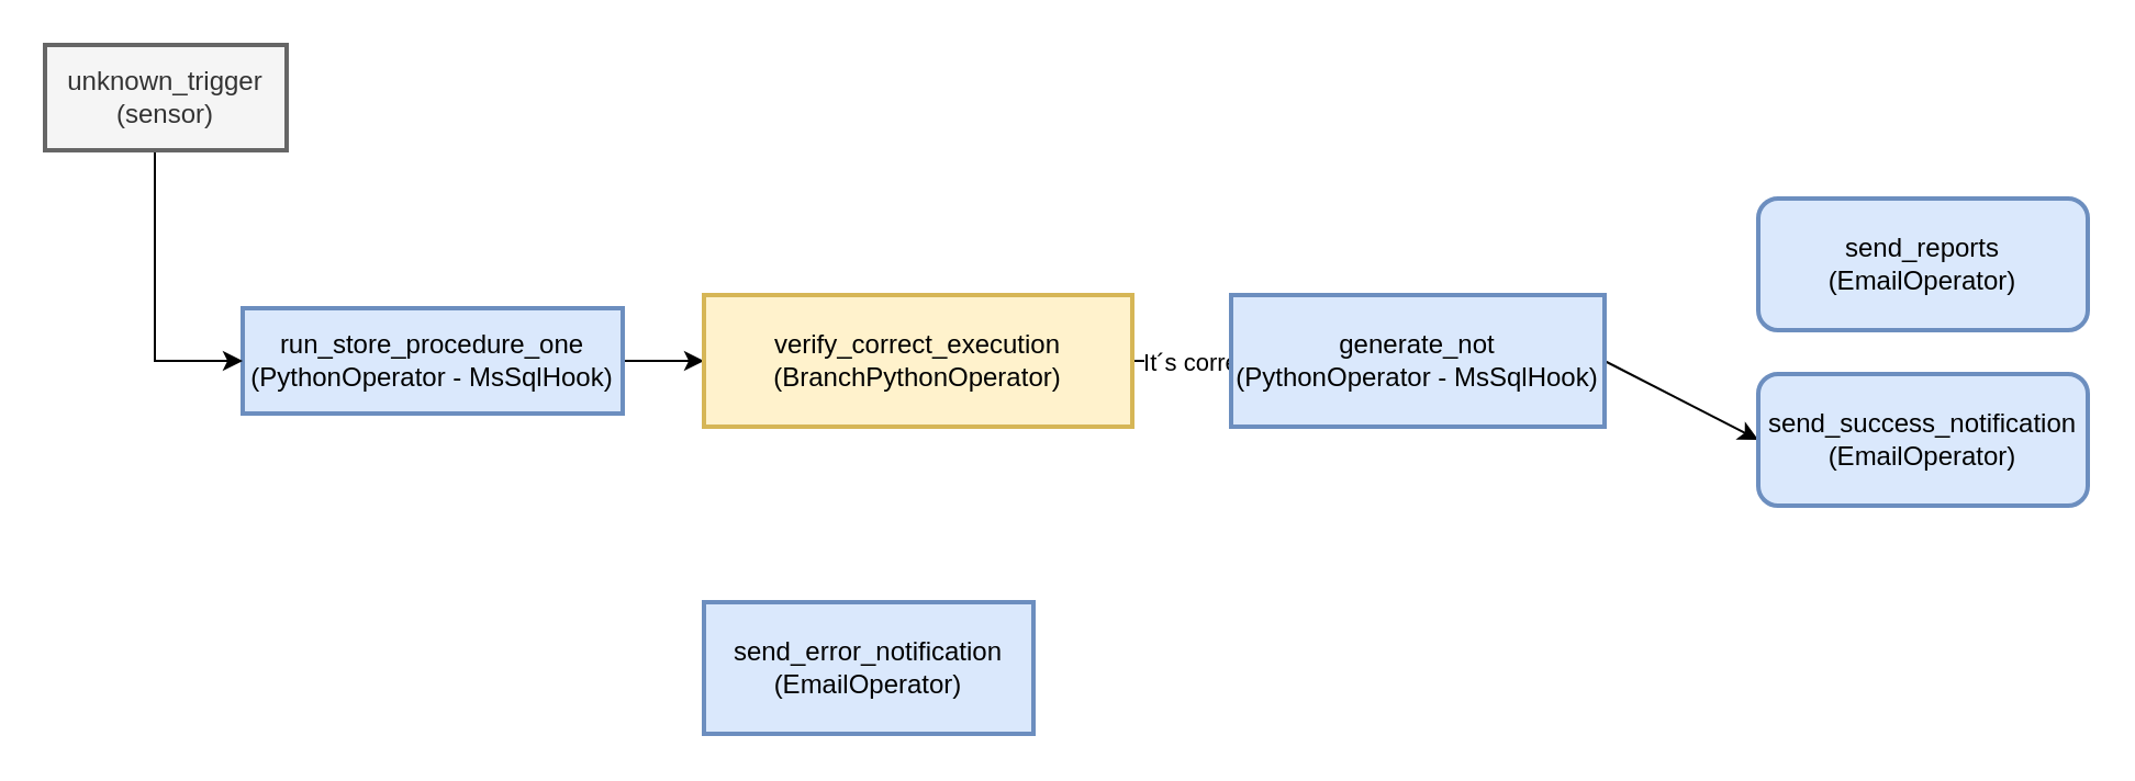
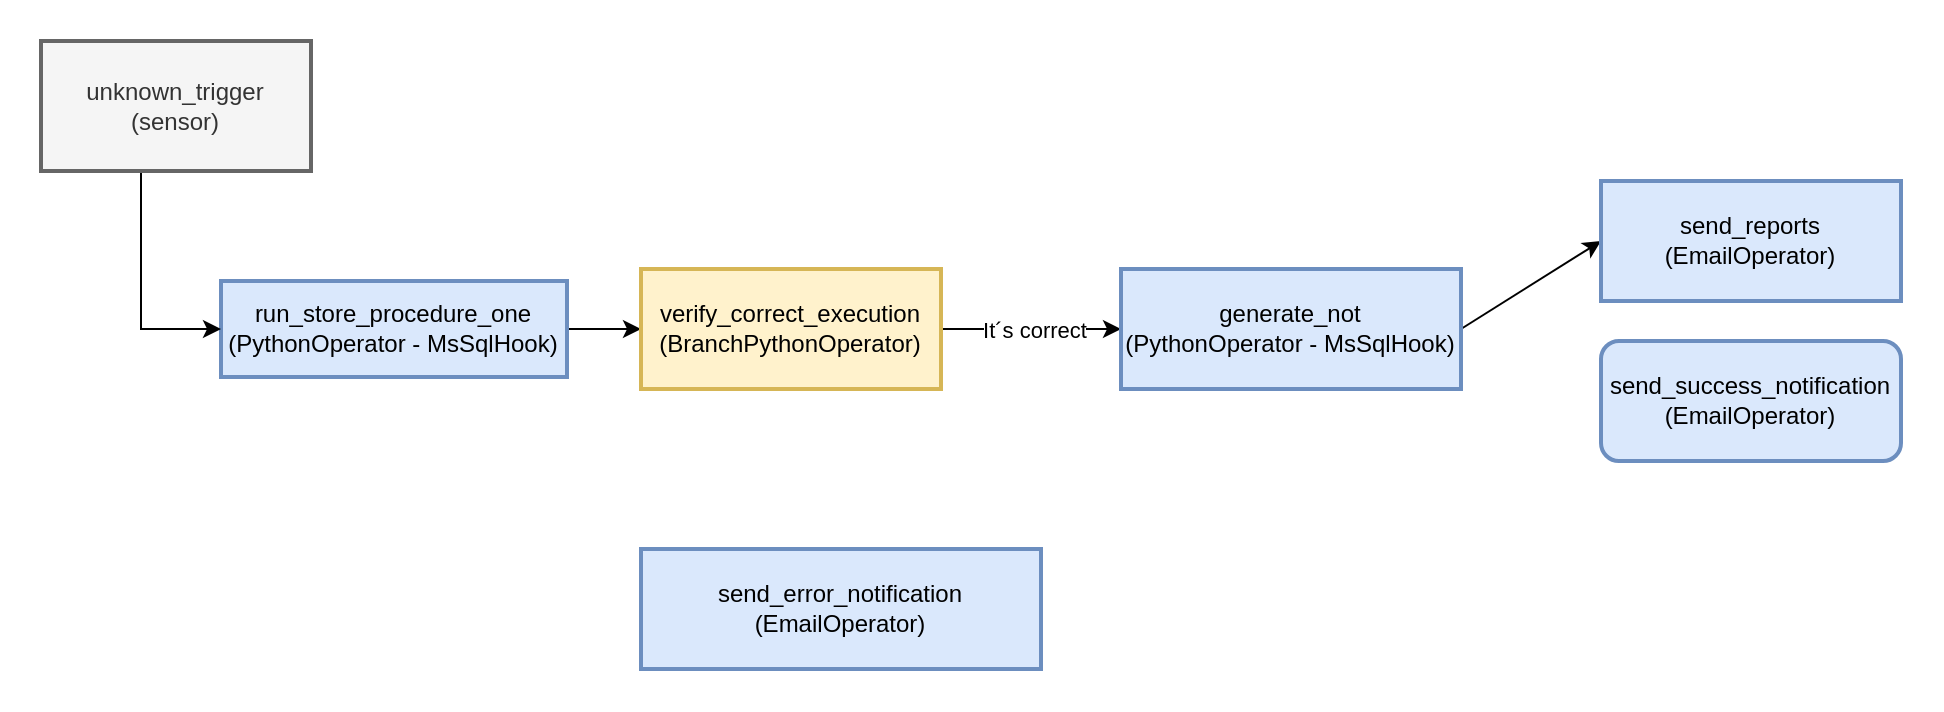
- <mxCell id="5" value="unknown_trigger&#10;(sensor)" style="whiteSpace=wrap;strokeWidth=2;fillColor=#f5f5f5;fontColor=#333333;strokeColor=#666666;" vertex="1" parent="1"><mxGeometry x="20" y="20" width="110" height="48" as="geometry" /></mxCell>
+ <mxCell id="5" value="unknown_trigger&#10;(sensor)" style="whiteSpace=wrap;strokeWidth=2;fillColor=#f5f5f5;fontColor=#333333;strokeColor=#666666;" vertex="1" parent="1"><mxGeometry x="20" y="20" width="135" height="65" as="geometry" /></mxCell>
- <mxCell id="13" value="send_reports&lt;br&gt;(EmailOperator)" style="whiteSpace=wrap;html=1;fillColor=#dae8fc;strokeColor=#6c8ebf;strokeWidth=2;fontStyle=0;rounded=1;" vertex="1" parent="1"><mxGeometry x="800" y="90" width="150" height="60" as="geometry" /></mxCell>
+ <mxCell id="13" value="send_reports&lt;br&gt;(EmailOperator)" style="whiteSpace=wrap;html=1;fillColor=#dae8fc;strokeColor=#6c8ebf;strokeWidth=2;fontStyle=0;" vertex="1" parent="1"><mxGeometry x="800" y="90" width="150" height="60" as="geometry" /></mxCell>
+ <mxCell id="9" value="" style="rounded=0;orthogonalLoop=1;jettySize=auto;html=1;exitX=1;exitY=0.5;exitDx=0;exitDy=0;entryX=0;entryY=0.5;entryDx=0;entryDy=0;" edge="1" parent="1" source="11" target="13"><mxGeometry relative="1" as="geometry" /></mxCell>
- <mxCell id="8" value="verify_correct_execution&lt;div&gt;&lt;div&gt;(BranchPythonOperator)&lt;/div&gt;&lt;/div&gt;" style="whiteSpace=wrap;html=1;fillColor=#fff2cc;strokeColor=#d6b656;strokeWidth=2;fontStyle=0;" vertex="1" parent="1"><mxGeometry x="320" y="134" width="195" height="60" as="geometry" /></mxCell>
+ <mxCell id="8" value="verify_correct_execution&lt;div&gt;&lt;div&gt;(BranchPythonOperator)&lt;/div&gt;&lt;/div&gt;" style="whiteSpace=wrap;html=1;fillColor=#fff2cc;strokeColor=#d6b656;strokeWidth=2;fontStyle=0;" vertex="1" parent="1"><mxGeometry x="320" y="134" width="150" height="60" as="geometry" /></mxCell>
- <mxCell id="10" style="rounded=0;orthogonalLoop=1;jettySize=auto;html=1;entryX=0;entryY=0.5;entryDx=0;entryDy=0;exitX=1;exitY=0.5;exitDx=0;exitDy=0;" edge="1" parent="1" source="11" target="14"><mxGeometry relative="1" as="geometry" /></mxCell>
- <mxCell id="12" value="&lt;div&gt;send_error_notification&lt;/div&gt;&lt;div&gt;(EmailOperator)&lt;/div&gt;" style="whiteSpace=wrap;html=1;fillColor=#dae8fc;strokeColor=#6c8ebf;strokeWidth=2;fontStyle=0;" vertex="1" parent="1"><mxGeometry x="320" y="274" width="150" height="60" as="geometry" /></mxCell>
+ <mxCell id="12" value="&lt;div&gt;send_error_notification&lt;/div&gt;&lt;div&gt;(EmailOperator)&lt;/div&gt;" style="whiteSpace=wrap;html=1;fillColor=#dae8fc;strokeColor=#6c8ebf;strokeWidth=2;fontStyle=0;" vertex="1" parent="1"><mxGeometry x="320" y="274" width="200" height="60" as="geometry" /></mxCell>
